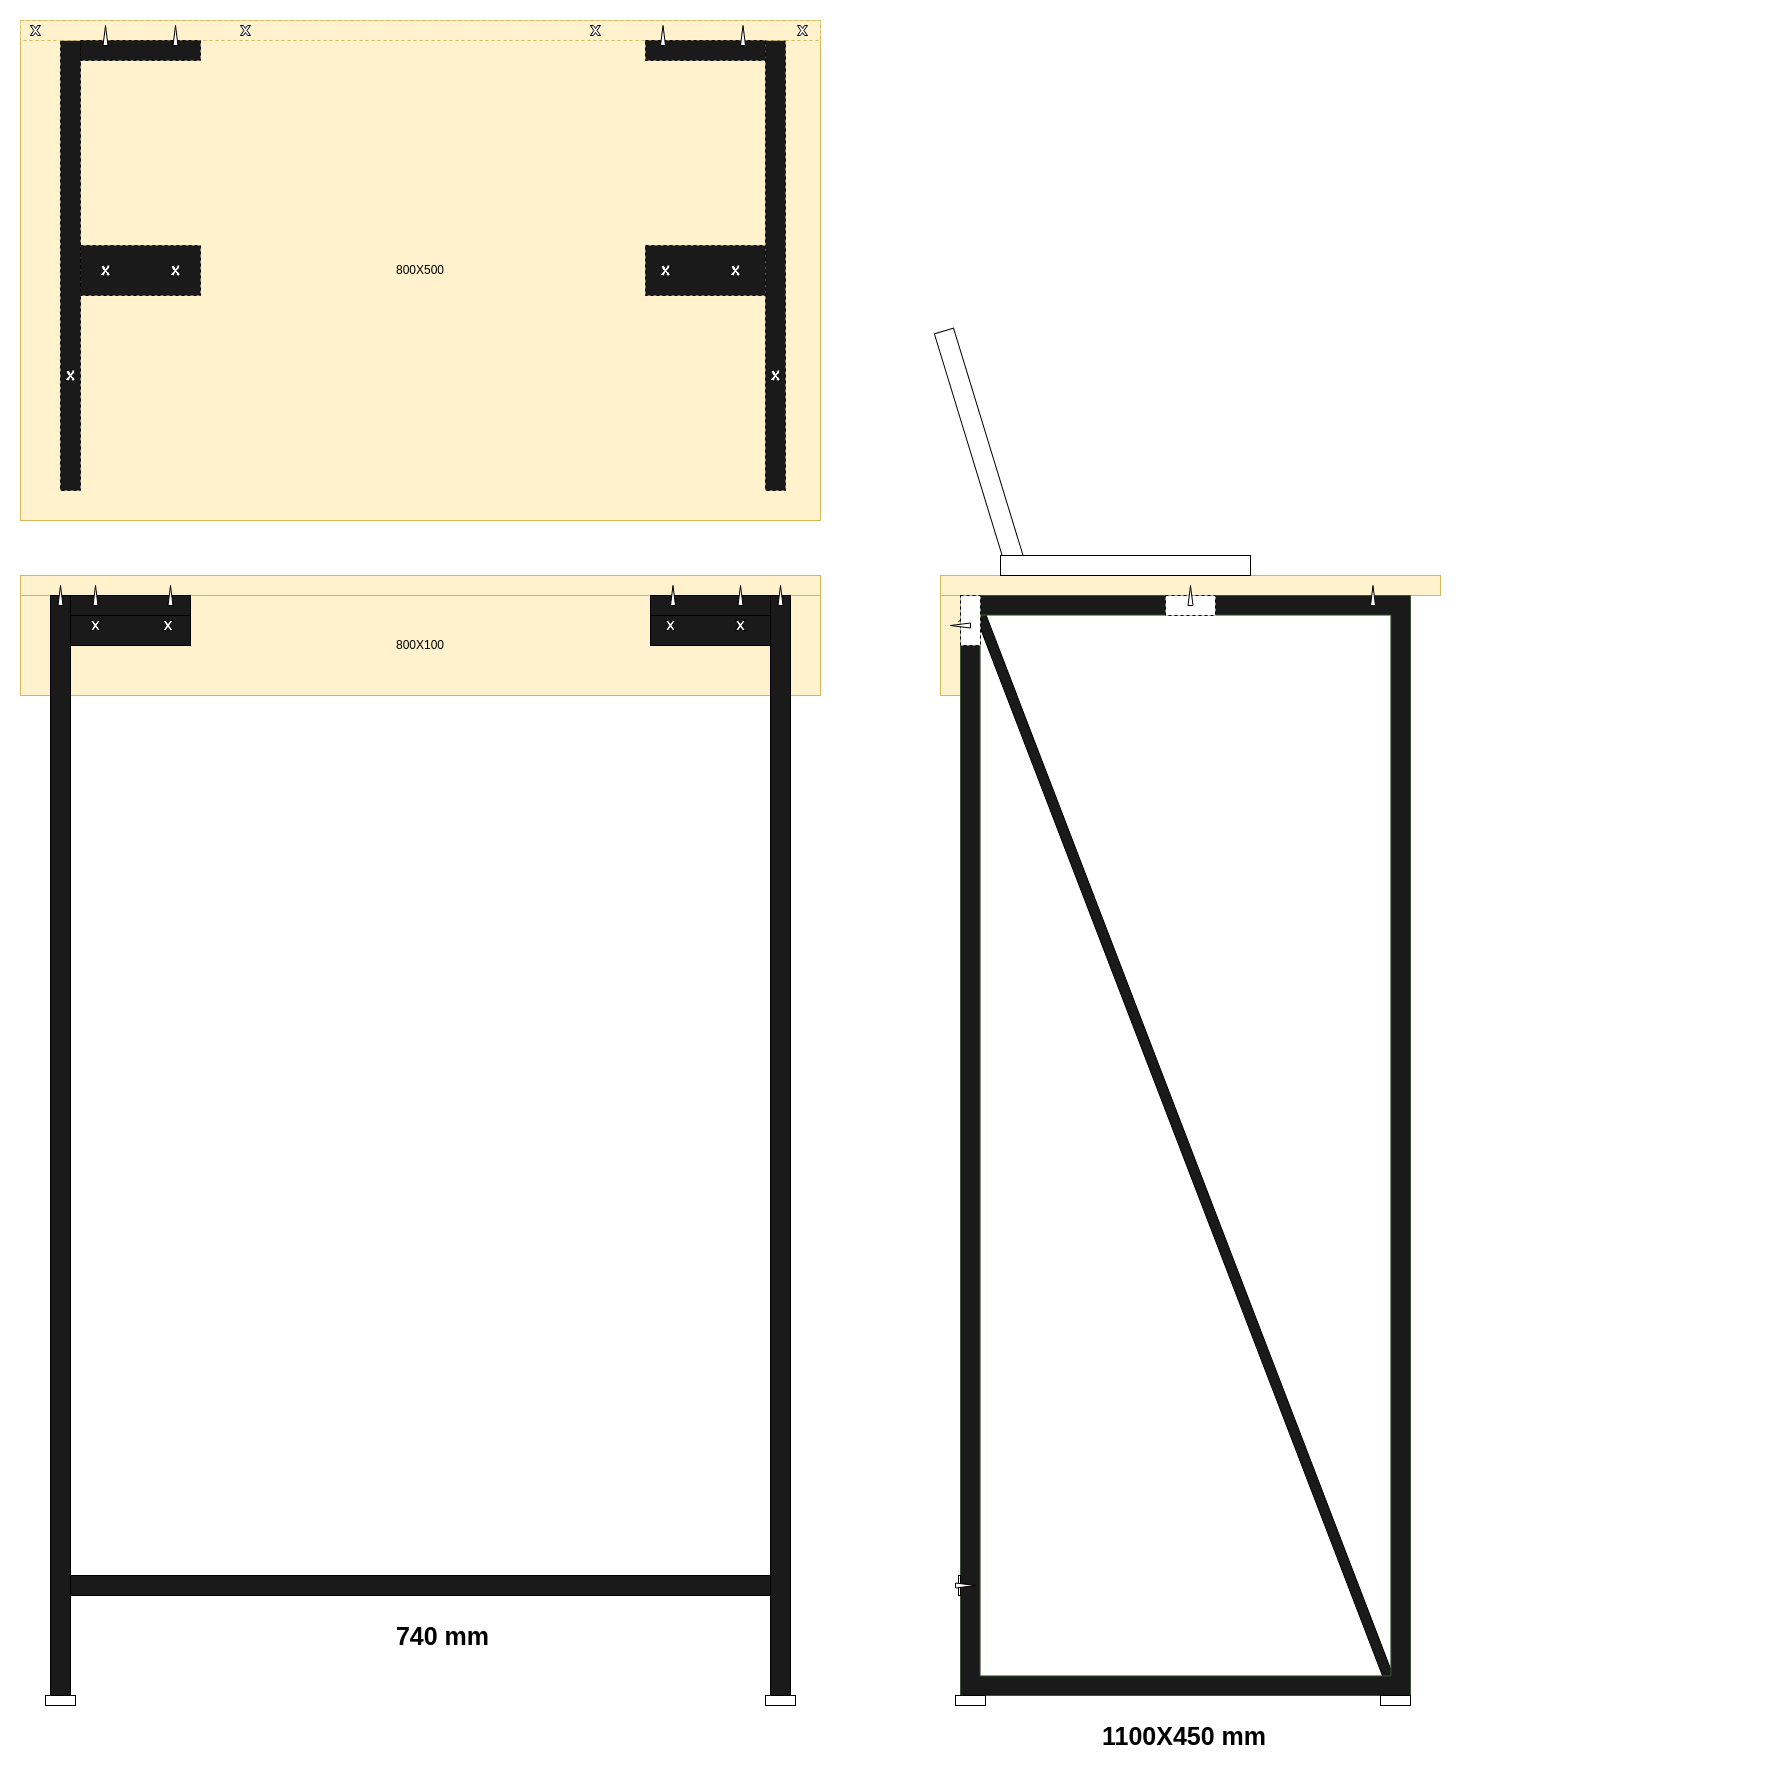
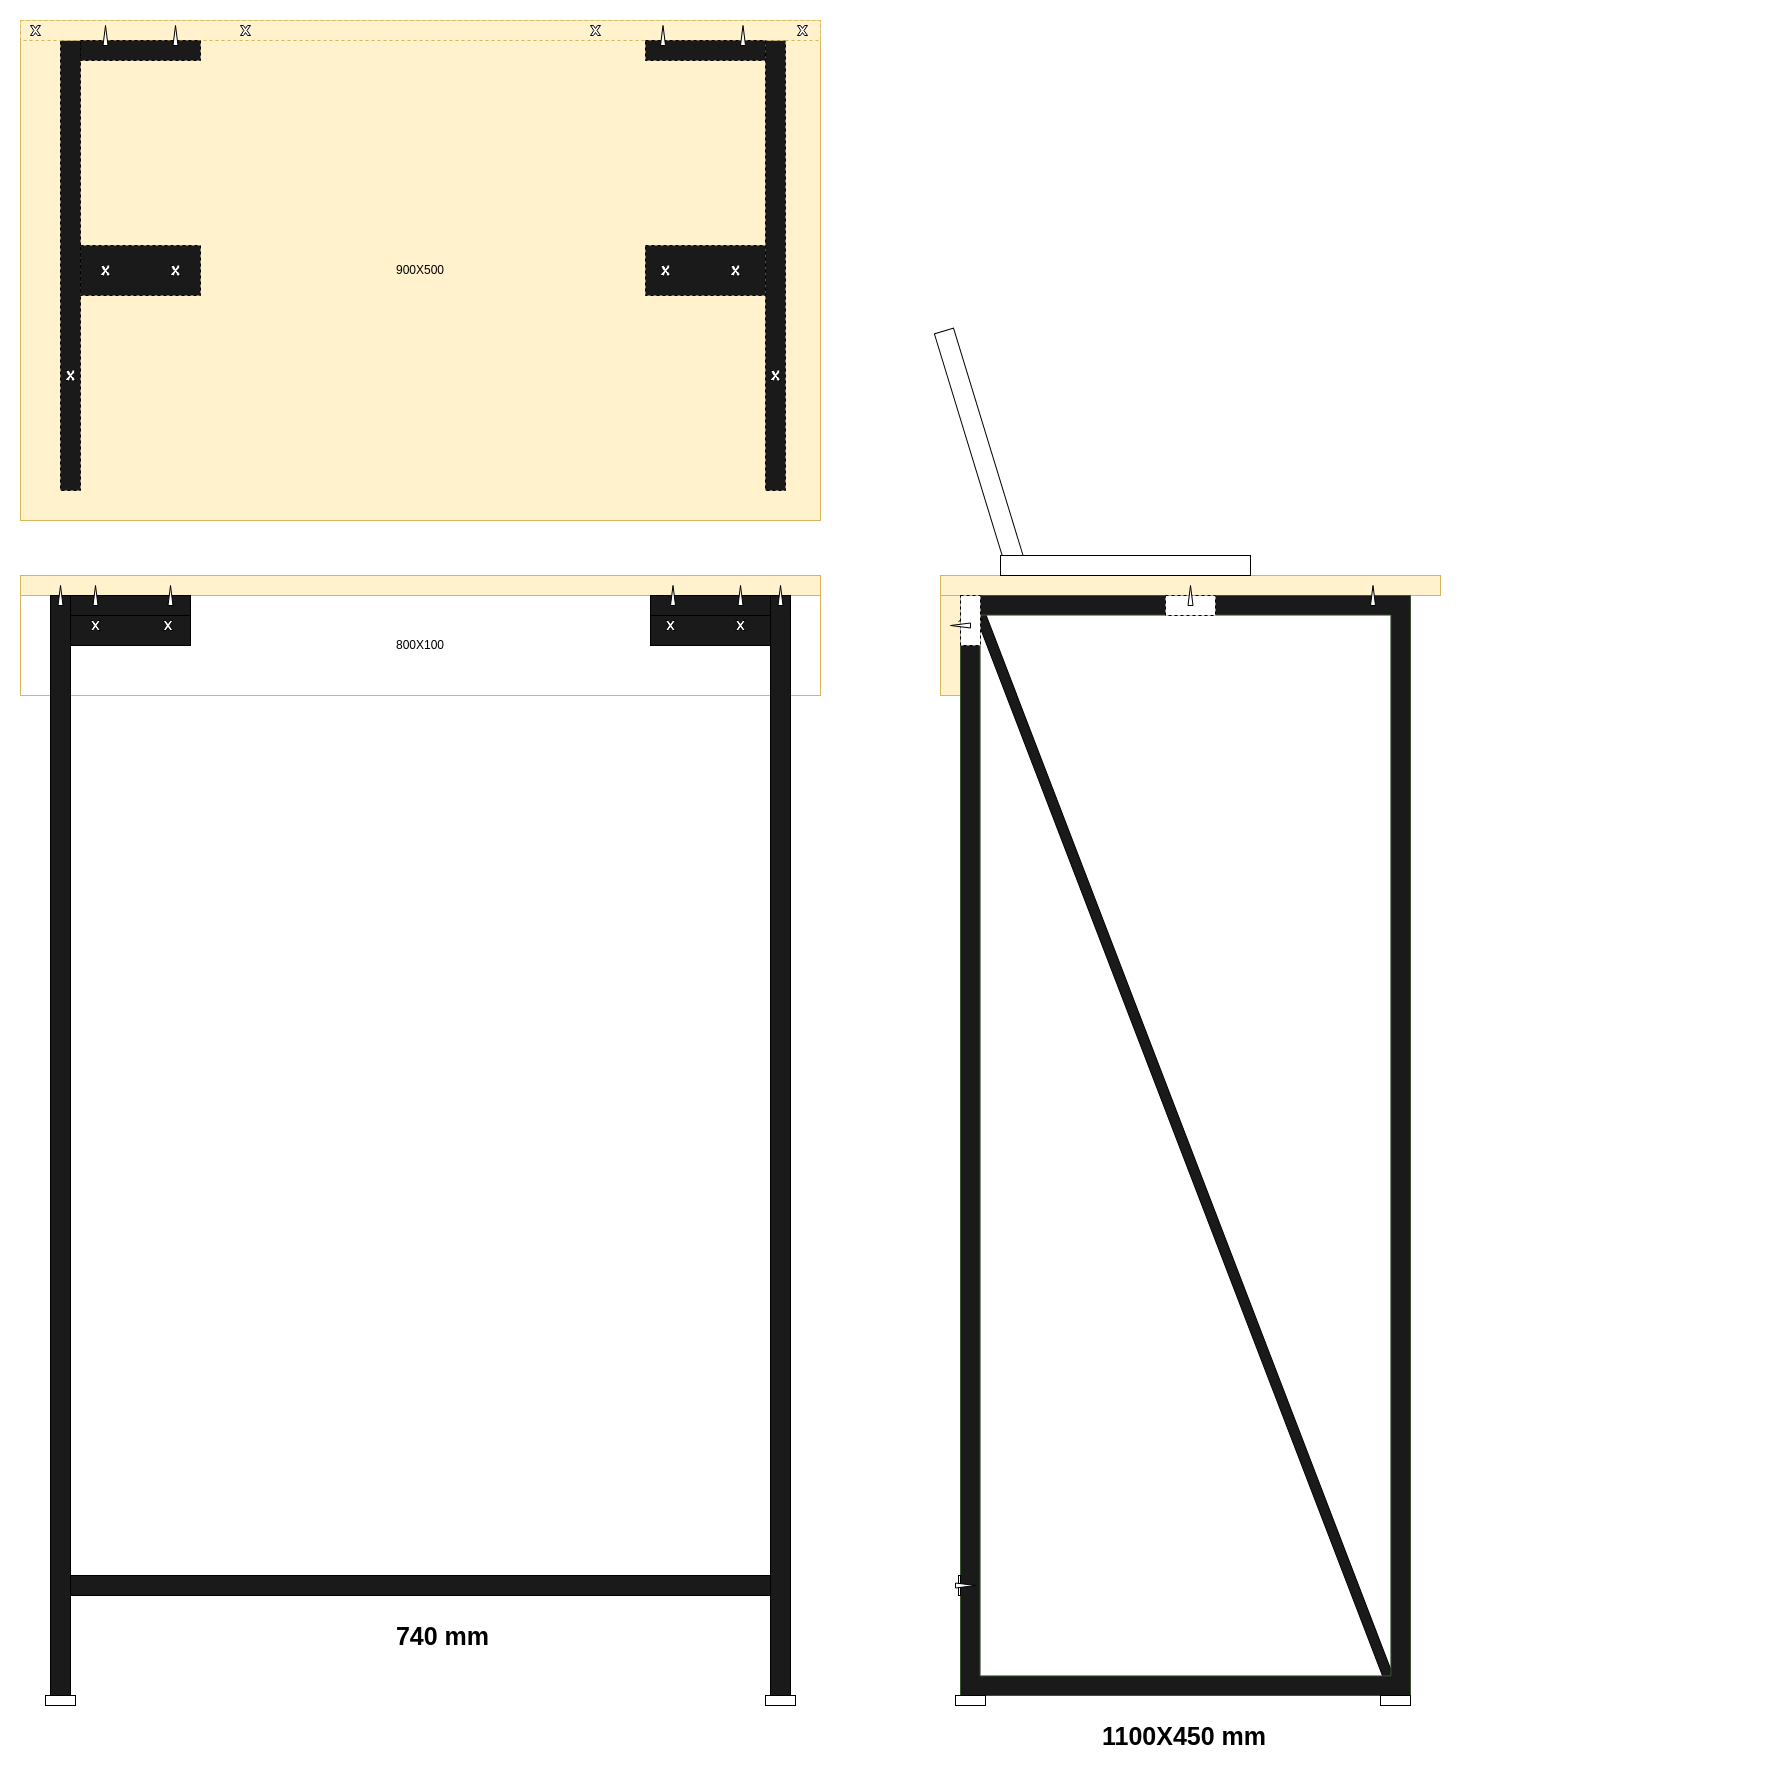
- <mxCell id="4" value="80&lt;span style=&quot;background-color: initial;&quot;&gt;0X500&lt;/span&gt;" style="rounded=0;whiteSpace=wrap;html=1;fillColor=#fff2cc;strokeColor=#d6b656;" parent="1" vertex="1"><mxGeometry x="20" width="800" height="500" as="geometry" y="20" /></mxCell>
+ <mxCell id="4" value="90&lt;span style=&quot;background-color: initial;&quot;&gt;0X500&lt;/span&gt;" style="rounded=0;whiteSpace=wrap;html=1;fillColor=#fff2cc;strokeColor=#d6b656;" parent="1" vertex="1"><mxGeometry x="20" width="800" height="500" as="geometry" y="20" /></mxCell>
- <mxCell id="6" value="800X100" style="rounded=0;whiteSpace=wrap;html=1;fillColor=#fff2cc;strokeColor=#d6b656;" parent="1" vertex="1"><mxGeometry x="20" y="595" width="800" height="100" as="geometry" /></mxCell>
+ <mxCell id="6" value="800X100" style="rounded=0;whiteSpace=wrap;html=1;fillColor=#ffffff;strokeColor=#d6b656;" parent="1" vertex="1"><mxGeometry x="20" y="595" width="800" height="100" as="geometry" /></mxCell>
